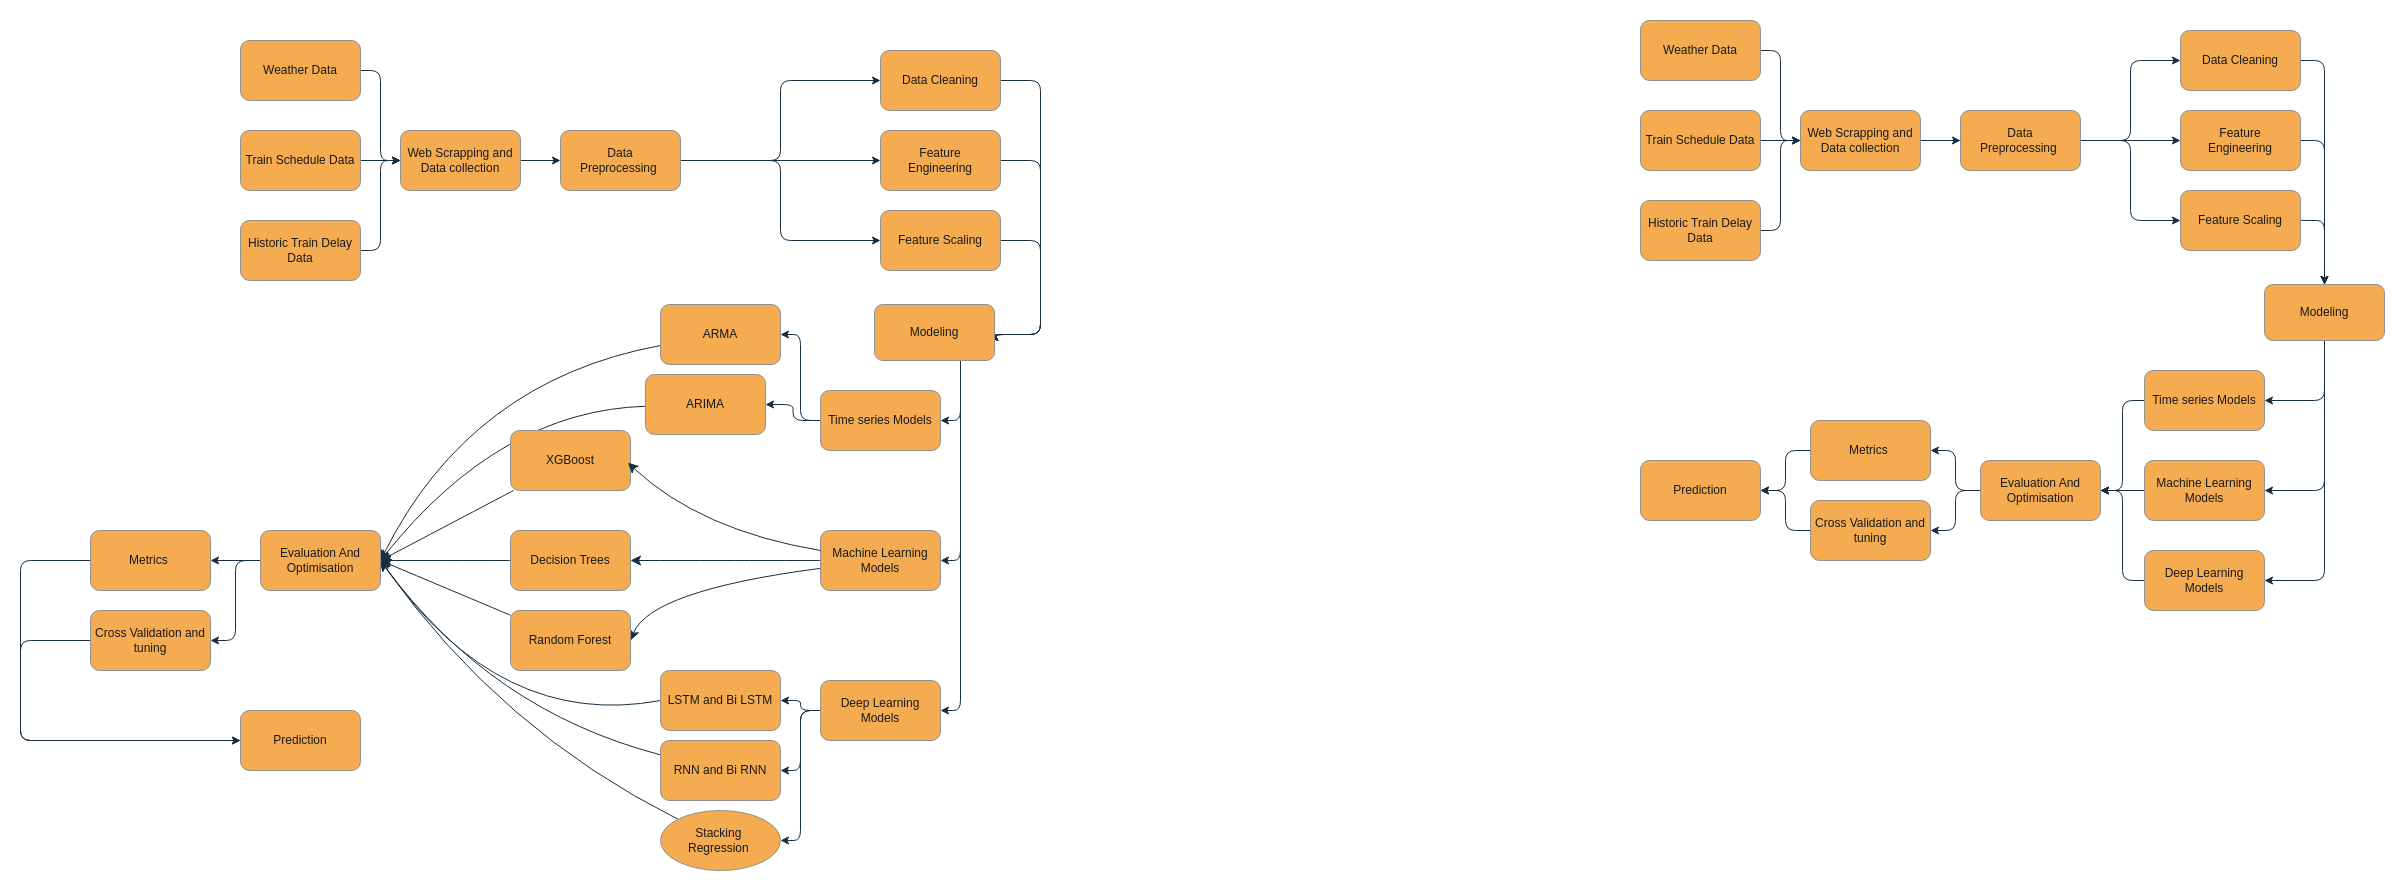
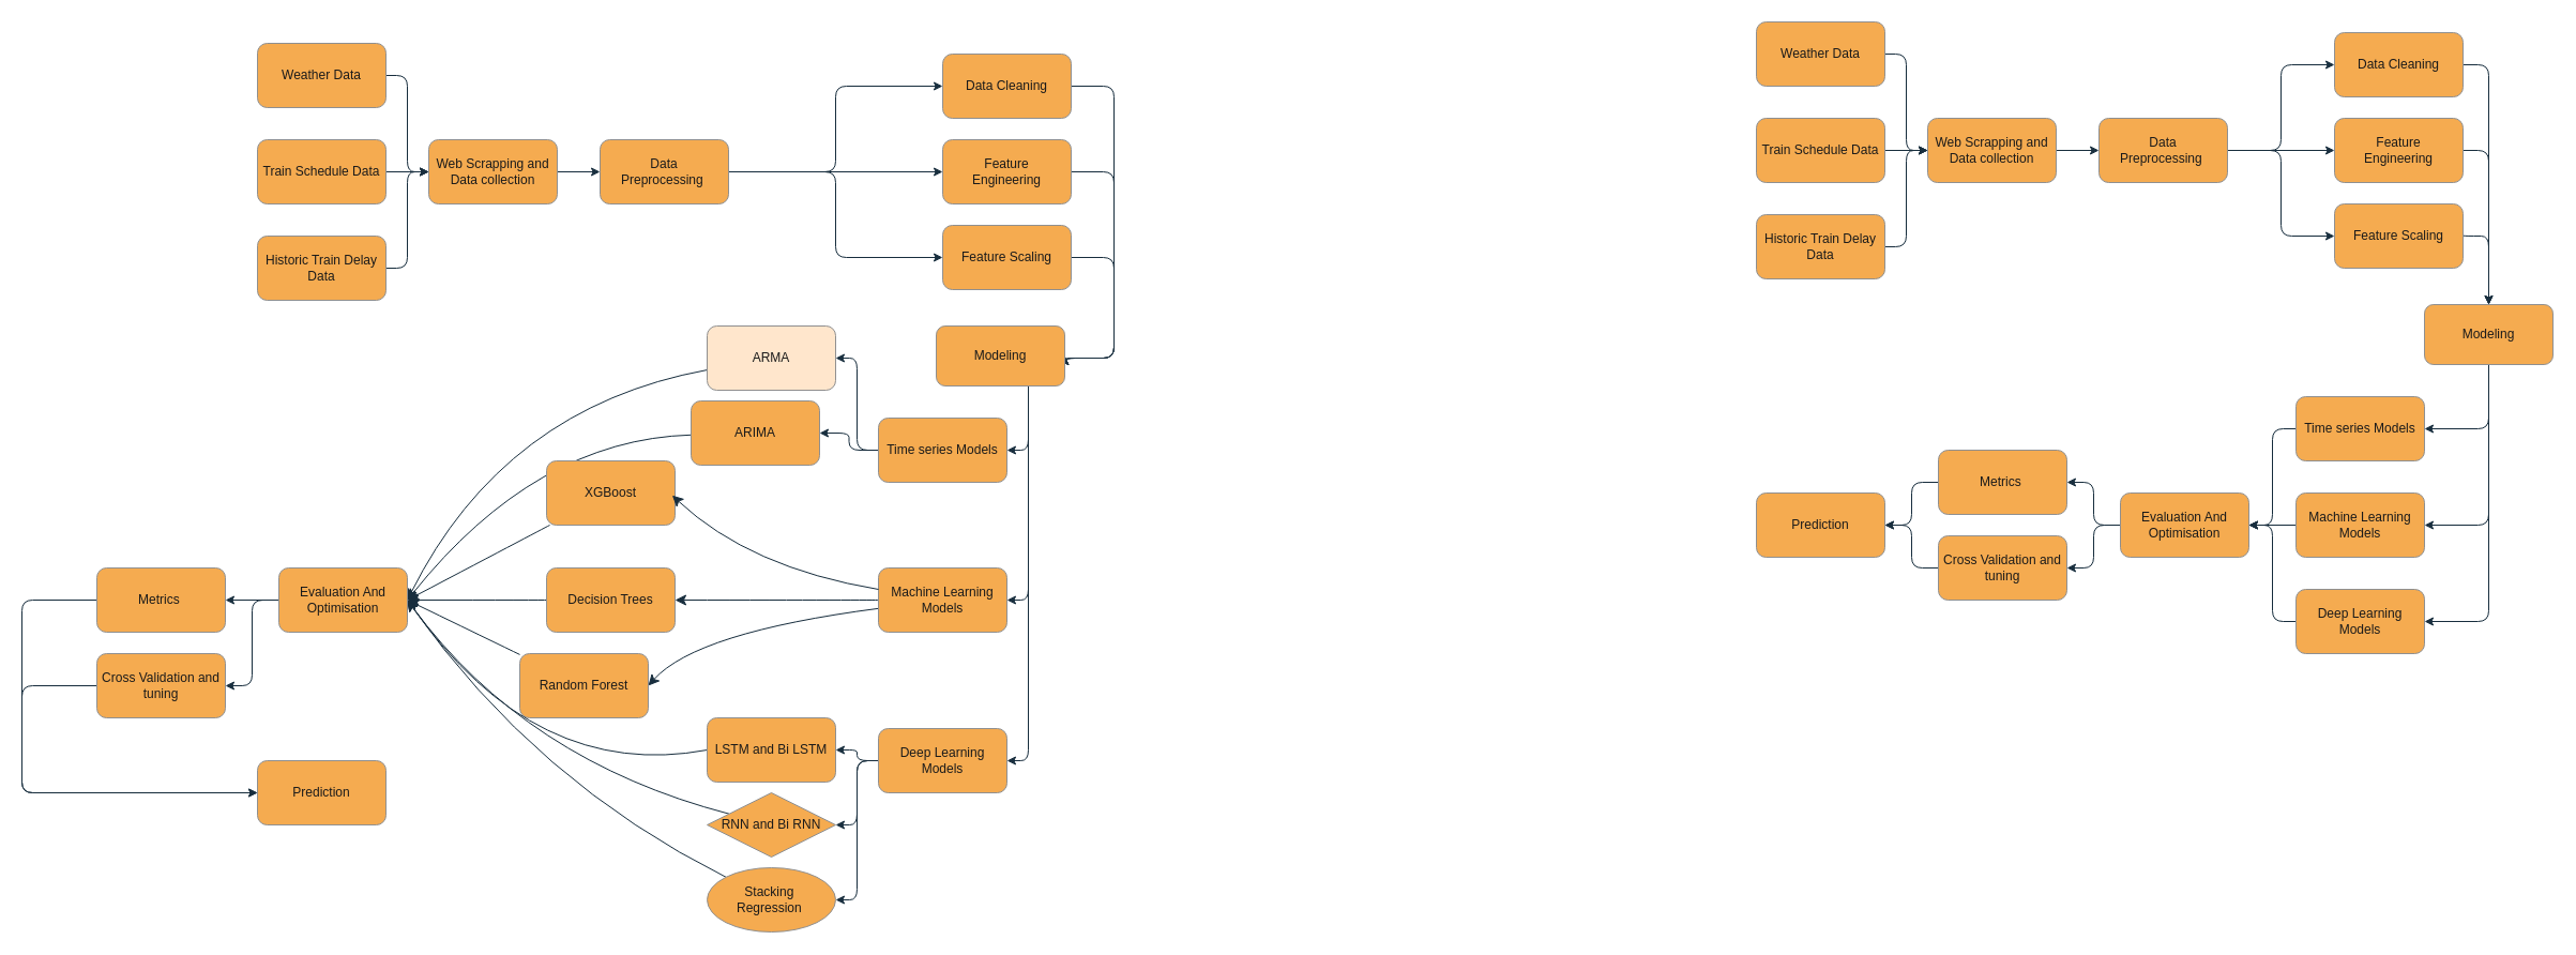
- <mxCell id="28" value="ARMA" style="rounded=1;whiteSpace=wrap;html=1;labelBackgroundColor=none;fillColor=#F5AB50;strokeColor=#909090;fontColor=#1A1A1A;" parent="1" vertex="1"><mxGeometry x="660" y="304" width="120" height="60" as="geometry" /></mxCell>
+ <mxCell id="28" value="ARMA" style="rounded=1;whiteSpace=wrap;html=1;labelBackgroundColor=none;fillColor=#ffe6cc;strokeColor=#909090;fontColor=#1A1A1A;" parent="1" vertex="1"><mxGeometry x="660" y="304" width="120" height="60" as="geometry" /></mxCell>
- <mxCell id="37" value="Random Forest" style="rounded=1;whiteSpace=wrap;html=1;labelBackgroundColor=none;fillColor=#F5AB50;strokeColor=#909090;fontColor=#1A1A1A;" parent="1" vertex="1"><mxGeometry x="510" y="610" width="120" height="60" as="geometry" /></mxCell>
+ <mxCell id="37" value="Random Forest" style="rounded=1;whiteSpace=wrap;html=1;labelBackgroundColor=none;fillColor=#F5AB50;strokeColor=#909090;fontColor=#1A1A1A;" parent="1" vertex="1"><mxGeometry x="485" y="610" width="120" height="60" as="geometry" /></mxCell>
- <mxCell id="47" value="RNN and Bi RNN" style="rounded=1;whiteSpace=wrap;html=1;labelBackgroundColor=none;fillColor=#F5AB50;strokeColor=#909090;fontColor=#1A1A1A;" parent="1" vertex="1"><mxGeometry x="660" y="740" width="120" height="60" as="geometry" /></mxCell>
+ <mxCell id="47" value="RNN and Bi RNN" style="rhombus;whiteSpace=wrap;html=1;labelBackgroundColor=none;fillColor=#F5AB50;strokeColor=#909090;fontColor=#1A1A1A;" parent="1" vertex="1"><mxGeometry x="660" y="740" width="120" height="60" as="geometry" /></mxCell>
